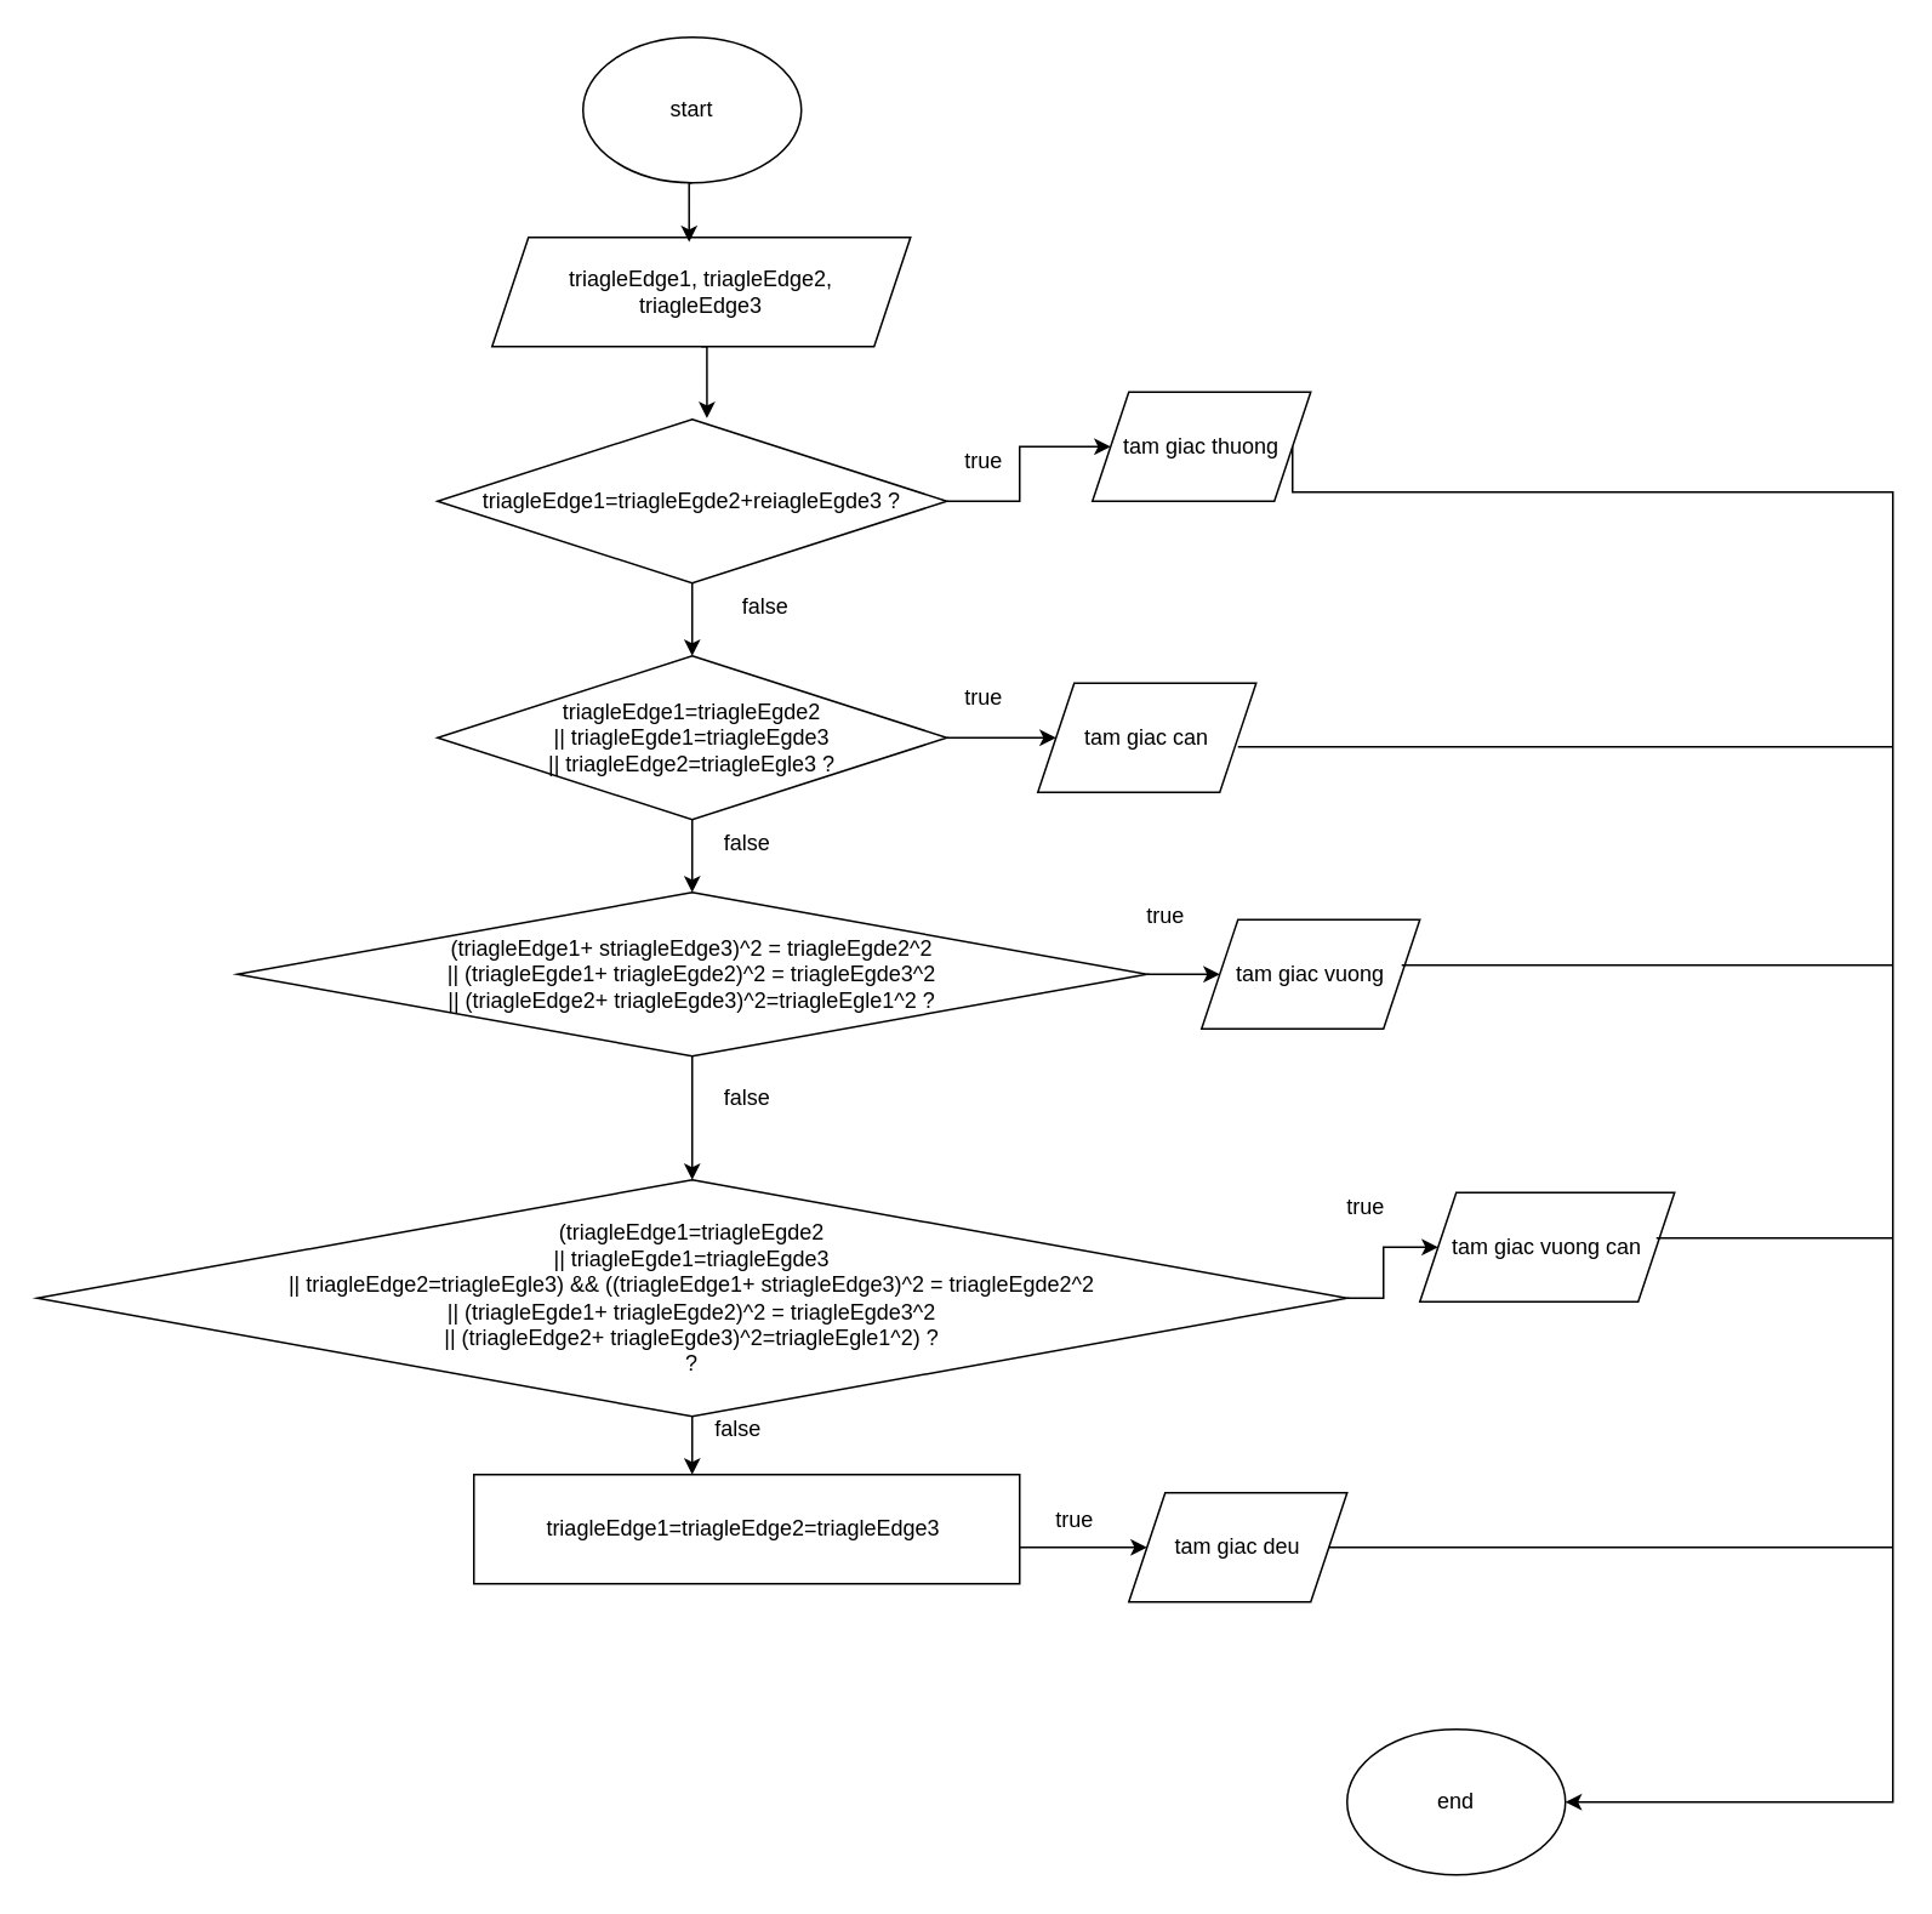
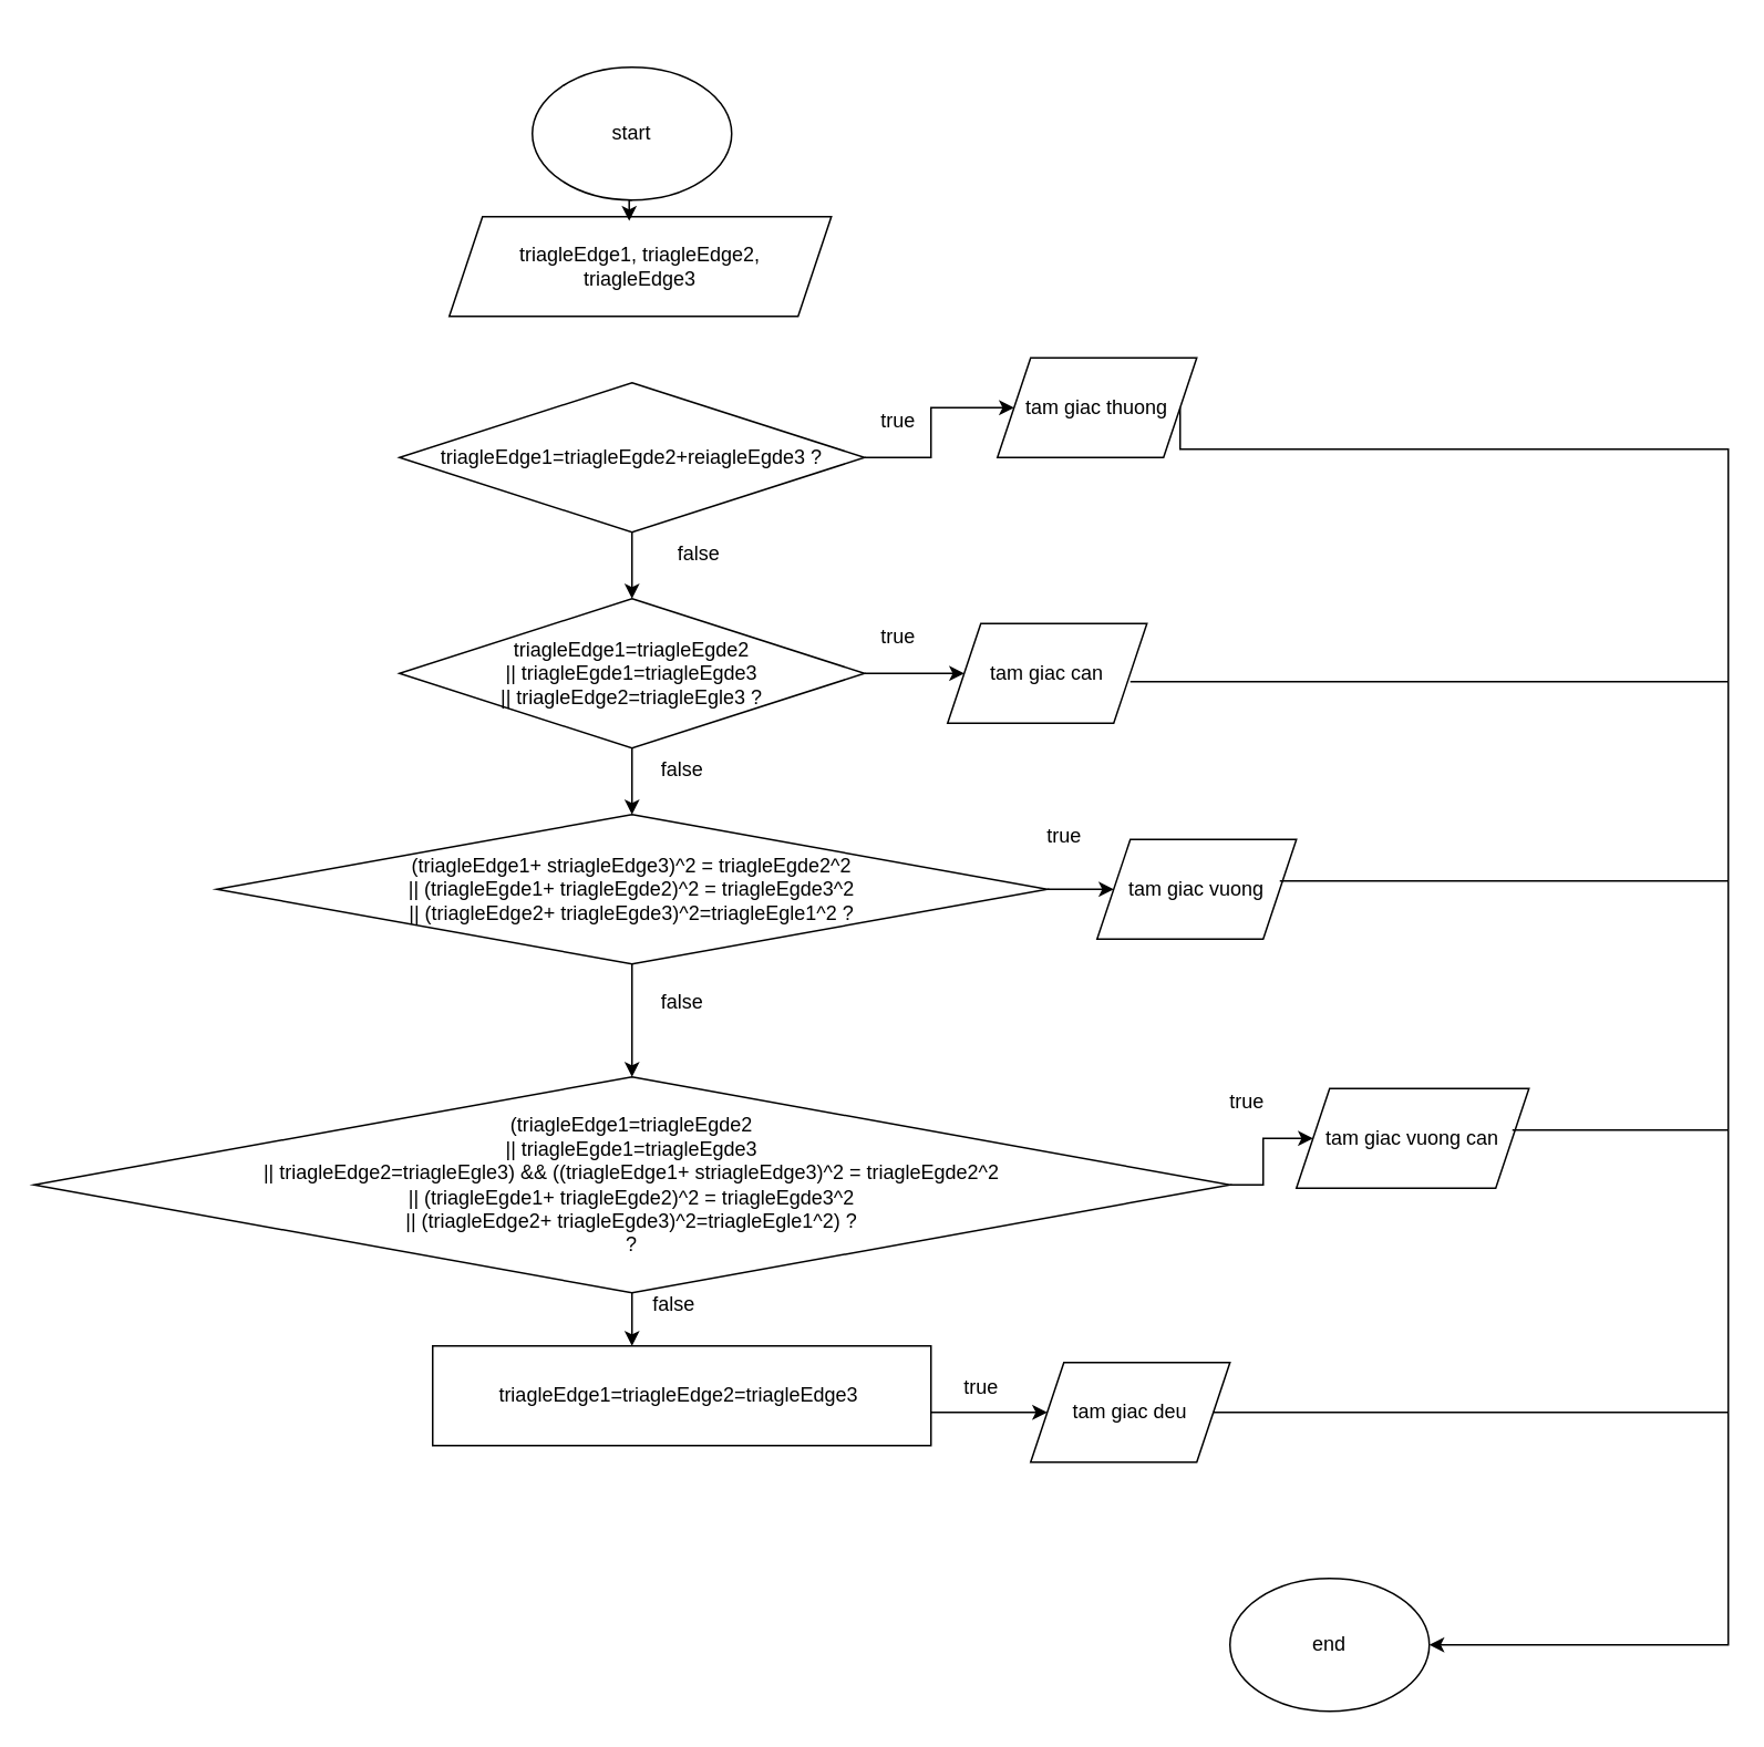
- <mxCell id="2" value="start" style="ellipse;whiteSpace=wrap;html=1;" parent="1" vertex="1"><mxGeometry x="320" y="20" width="120" height="80" as="geometry" /></mxCell>
+ <mxCell id="2" value="start" style="ellipse;whiteSpace=wrap;html=1;" parent="1" vertex="1"><mxGeometry x="320" y="40" width="120" height="80" as="geometry" /></mxCell>
- <mxCell id="8" style="edgeStyle=orthogonalEdgeStyle;rounded=0;orthogonalLoop=1;jettySize=auto;html=1;exitX=0.5;exitY=1;exitDx=0;exitDy=0;entryX=0.529;entryY=-0.007;entryDx=0;entryDy=0;entryPerimeter=0;" parent="1" source="3" target="7" edge="1"><mxGeometry relative="1" as="geometry" /></mxCell>
